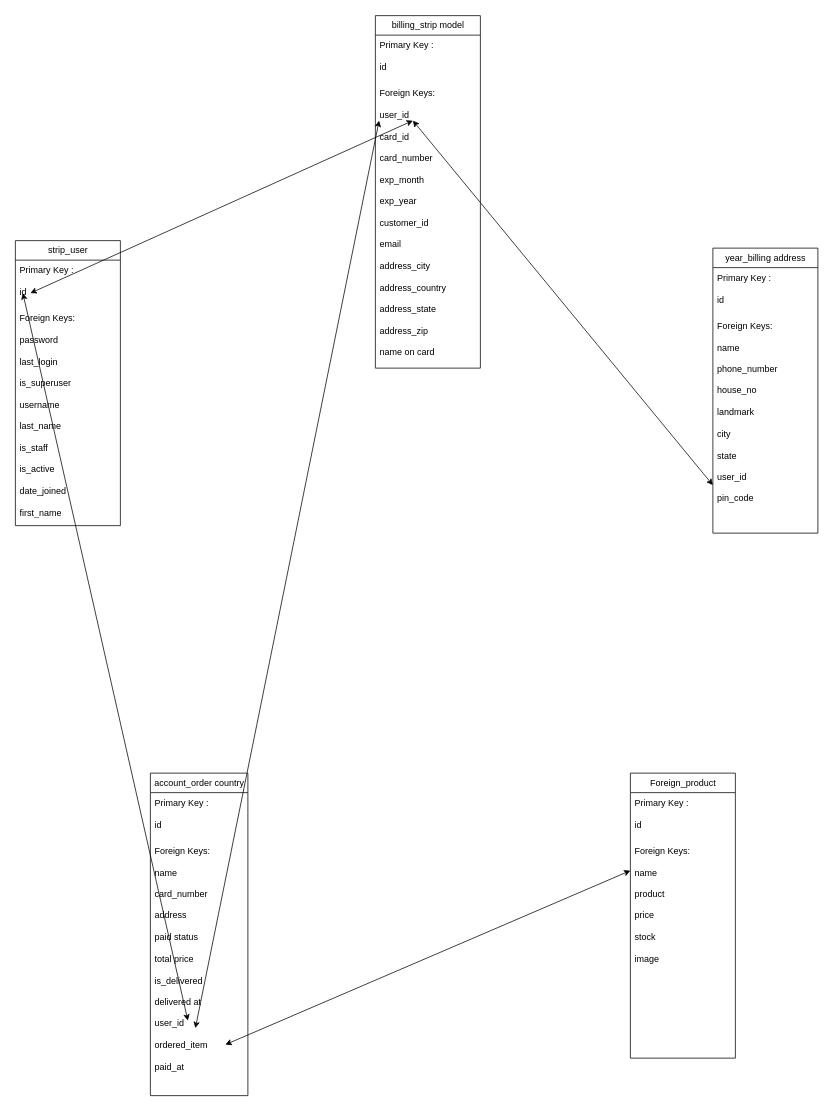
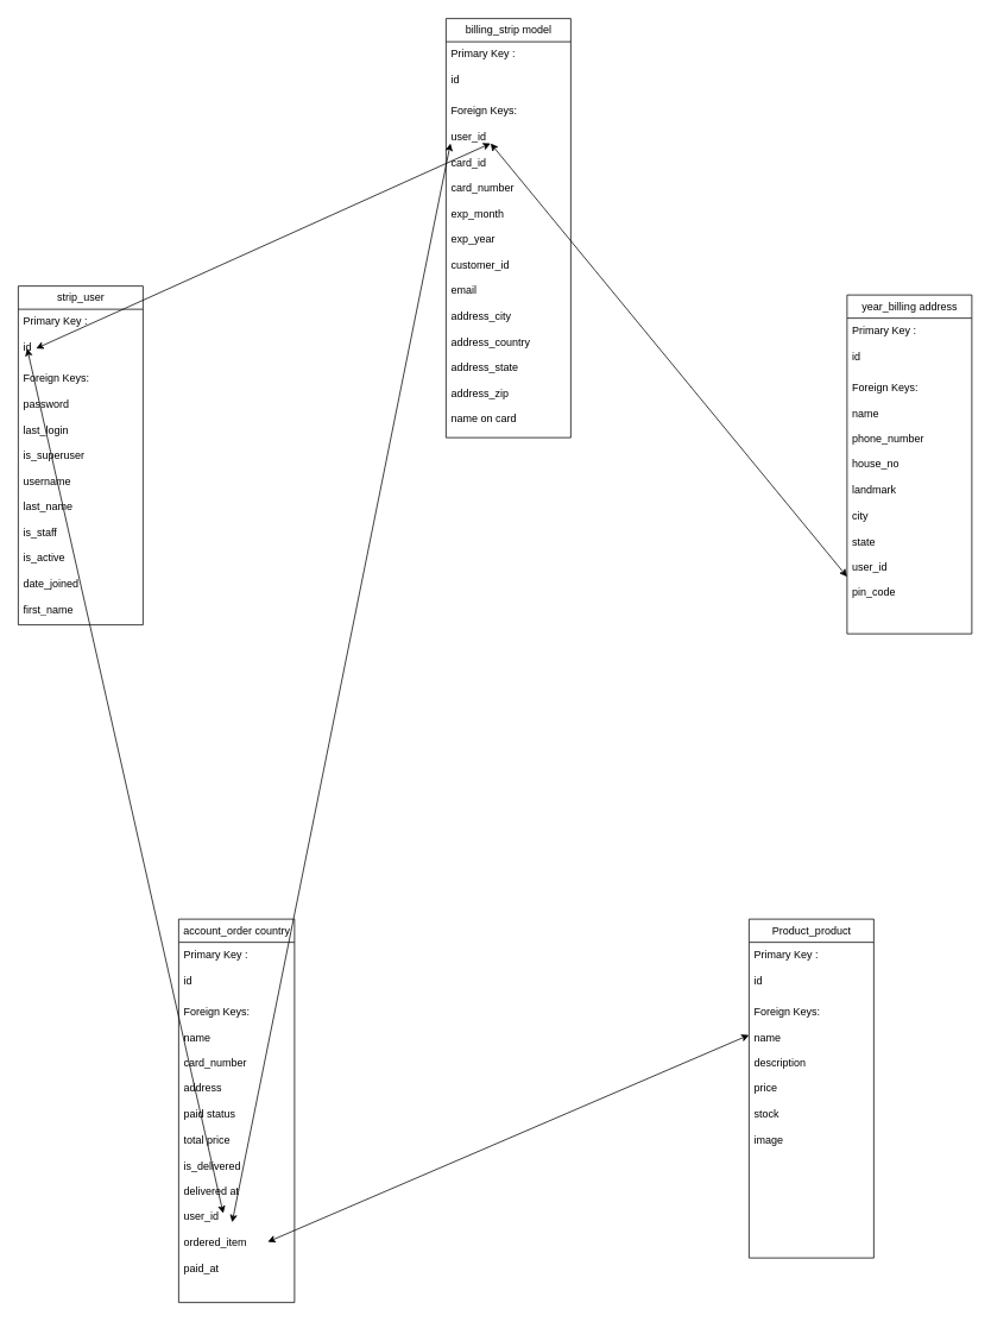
- <mxCell id="14" value="Foreign_product" style="swimlane;fontStyle=0;childLayout=stackLayout;horizontal=1;startSize=26;fillColor=none;horizontalStack=0;resizeParent=1;resizeParentMax=0;resizeLast=0;collapsible=1;marginBottom=0;html=1;" vertex="1" parent="1"><mxGeometry x="840" y="1030" width="140" height="380" as="geometry"><mxRectangle x="350" y="460" width="60" height="30" as="alternateBounds" /></mxGeometry></mxCell>
+ <mxCell id="14" value="Product_product" style="swimlane;fontStyle=0;childLayout=stackLayout;horizontal=1;startSize=26;fillColor=none;horizontalStack=0;resizeParent=1;resizeParentMax=0;resizeLast=0;collapsible=1;marginBottom=0;html=1;" vertex="1" parent="1"><mxGeometry x="840" y="1030" width="140" height="380" as="geometry"><mxRectangle x="350" y="460" width="60" height="30" as="alternateBounds" /></mxGeometry></mxCell>
- <mxCell id="16" value="Foreign Keys:&lt;br&gt;&lt;br&gt;name&lt;br&gt;&lt;br&gt;product&lt;br&gt;&lt;br&gt;price&lt;br&gt;&lt;br&gt;stock&lt;br&gt;&lt;br&gt;image" style="text;strokeColor=none;fillColor=none;align=left;verticalAlign=top;spacingLeft=4;spacingRight=4;overflow=hidden;rotatable=0;points=[[0,0.5],[1,0.5]];portConstraint=eastwest;whiteSpace=wrap;html=1;" vertex="1" parent="14"><mxGeometry y="90" width="140" height="290" as="geometry" /></mxCell>
+ <mxCell id="16" value="Foreign Keys:&lt;br&gt;&lt;br&gt;name&lt;br&gt;&lt;br&gt;description&lt;br&gt;&lt;br&gt;price&lt;br&gt;&lt;br&gt;stock&lt;br&gt;&lt;br&gt;image" style="text;strokeColor=none;fillColor=none;align=left;verticalAlign=top;spacingLeft=4;spacingRight=4;overflow=hidden;rotatable=0;points=[[0,0.5],[1,0.5]];portConstraint=eastwest;whiteSpace=wrap;html=1;" vertex="1" parent="14"><mxGeometry y="90" width="140" height="290" as="geometry" /></mxCell>
